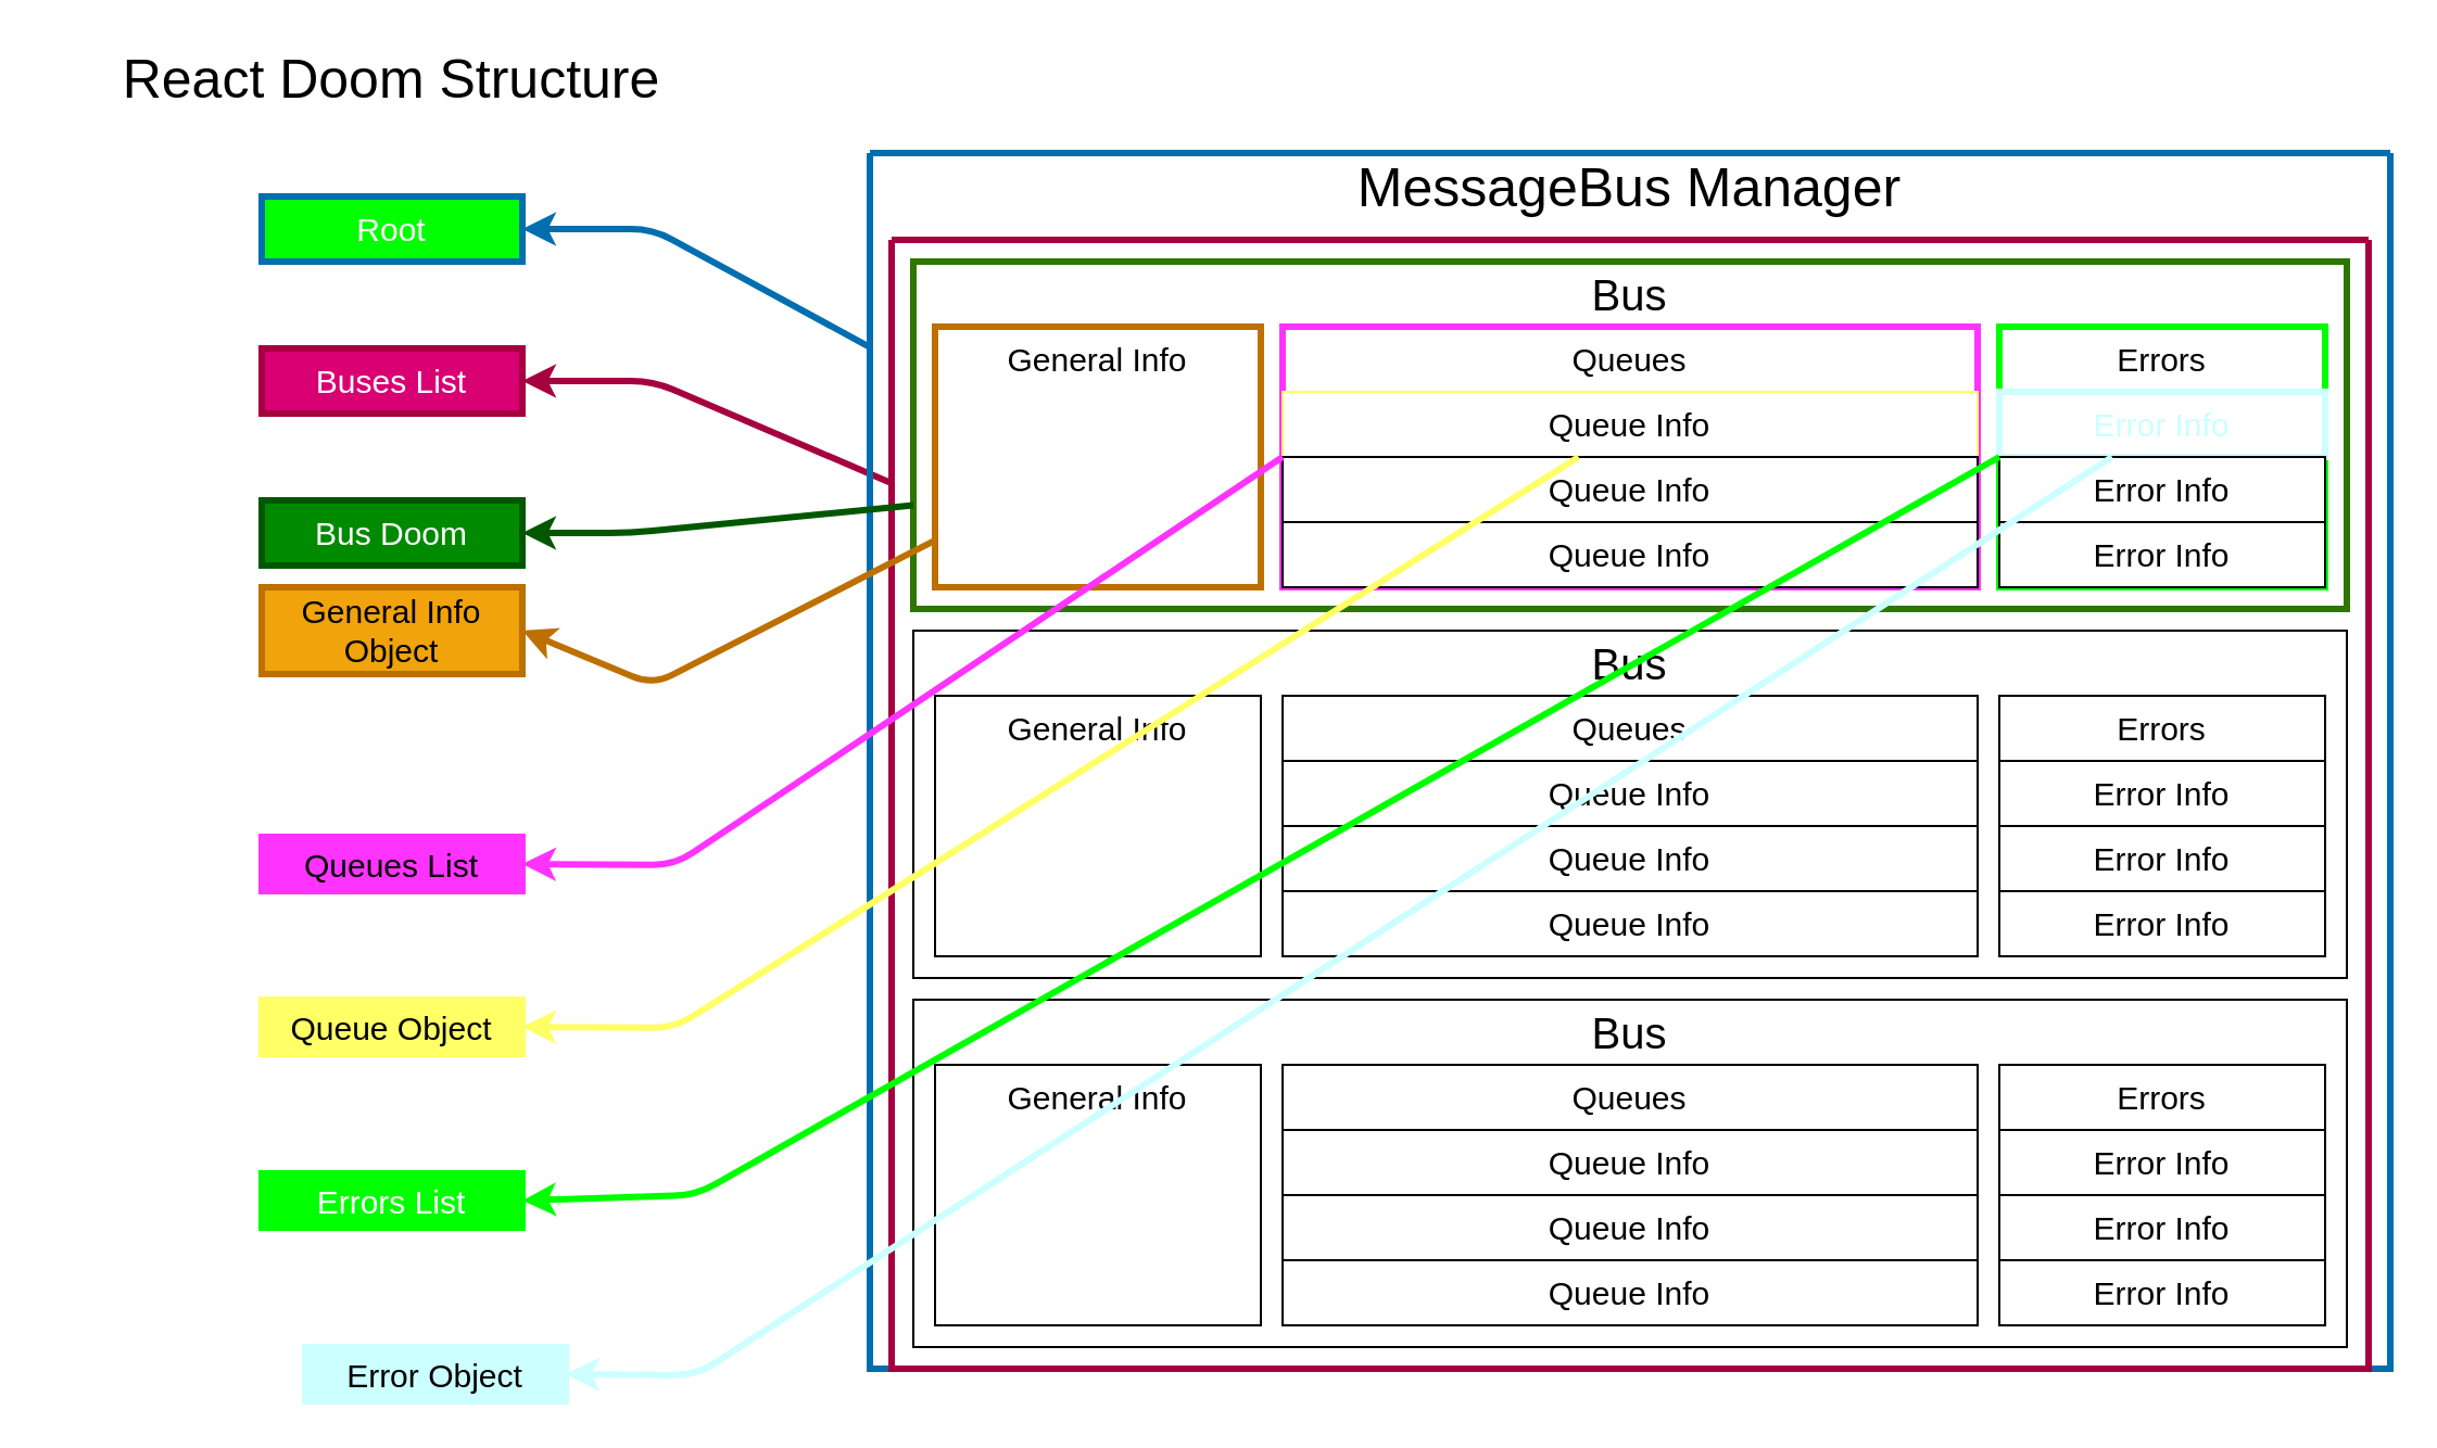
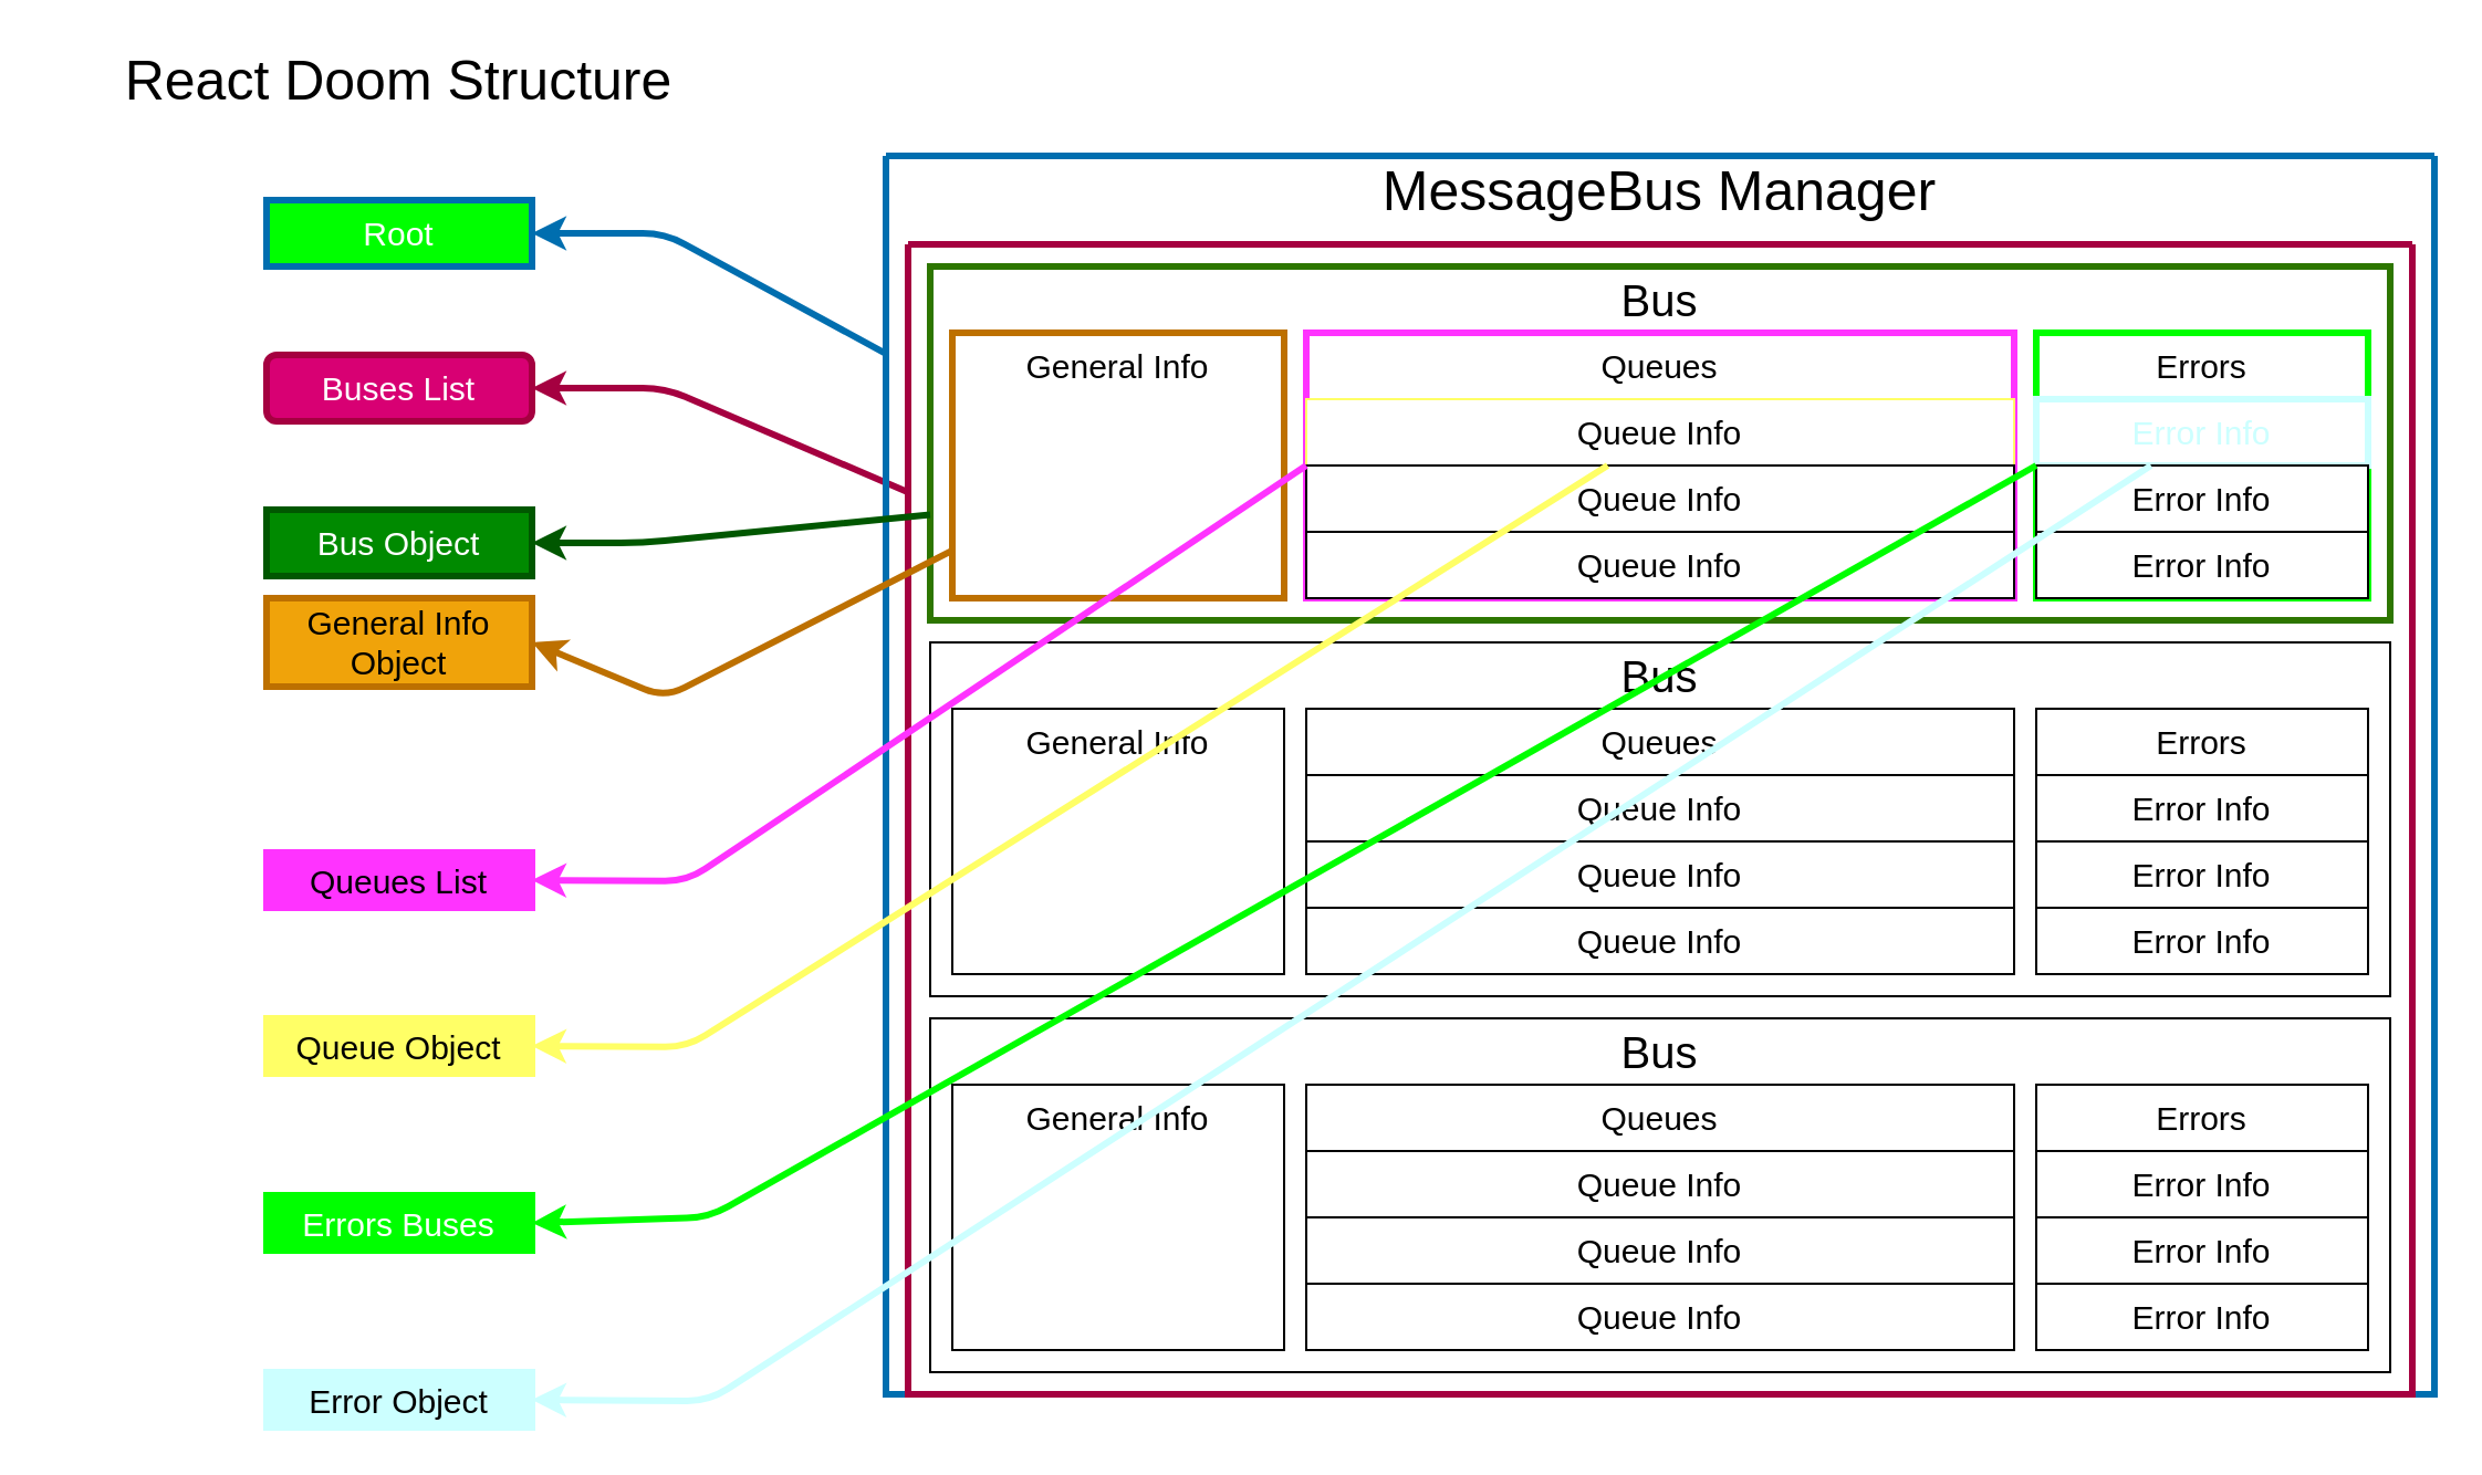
- <mxCell id="51" value="Buses List" style="rounded=0;whiteSpace=wrap;html=1;strokeWidth=3;fontSize=15;fillColor=#d80073;fontColor=#ffffff;strokeColor=#A50040;" vertex="1" parent="1"><mxGeometry x="120" y="160" width="120" height="30" as="geometry" /></mxCell>
+ <mxCell id="51" value="Buses List" style="whiteSpace=wrap;html=1;strokeWidth=3;fontSize=15;fillColor=#d80073;fontColor=#ffffff;strokeColor=#A50040;rounded=1;" vertex="1" parent="1"><mxGeometry x="120" y="160" width="120" height="30" as="geometry" /></mxCell>
- <mxCell id="52" value="Bus Doom" style="rounded=0;whiteSpace=wrap;html=1;strokeWidth=3;fontSize=15;fillColor=#008a00;fontColor=#ffffff;strokeColor=#005700;" vertex="1" parent="1"><mxGeometry x="120" y="230" width="120" height="30" as="geometry" /></mxCell>
+ <mxCell id="52" value="Bus Object" style="rounded=0;whiteSpace=wrap;html=1;strokeWidth=3;fontSize=15;fillColor=#008a00;fontColor=#ffffff;strokeColor=#005700;" vertex="1" parent="1"><mxGeometry x="120" y="230" width="120" height="30" as="geometry" /></mxCell>
- <mxCell id="60" value="Errors List" style="rounded=0;whiteSpace=wrap;html=1;strokeWidth=3;fontSize=15;fillColor=#00FF00;fontColor=#FFFFFF;strokeColor=#00FF00;" vertex="1" parent="1"><mxGeometry x="120" y="540" width="120" height="25" as="geometry" /></mxCell>
+ <mxCell id="60" value="Errors Buses" style="rounded=0;whiteSpace=wrap;html=1;strokeWidth=3;fontSize=15;fillColor=#00FF00;fontColor=#FFFFFF;strokeColor=#00FF00;" vertex="1" parent="1"><mxGeometry x="120" y="540" width="120" height="25" as="geometry" /></mxCell>
- <mxCell id="62" value="Error Object" style="rounded=0;whiteSpace=wrap;html=1;strokeWidth=3;fontSize=15;fillColor=#CCFFFF;fontColor=#000000;strokeColor=#CCFFFF;" vertex="1" parent="1"><mxGeometry x="140" y="620" width="120" height="25" as="geometry" /></mxCell>
+ <mxCell id="62" value="Error Object" style="rounded=0;whiteSpace=wrap;html=1;strokeWidth=3;fontSize=15;fillColor=#CCFFFF;fontColor=#000000;strokeColor=#CCFFFF;" vertex="1" parent="1"><mxGeometry x="120" y="620" width="120" height="25" as="geometry" /></mxCell>
